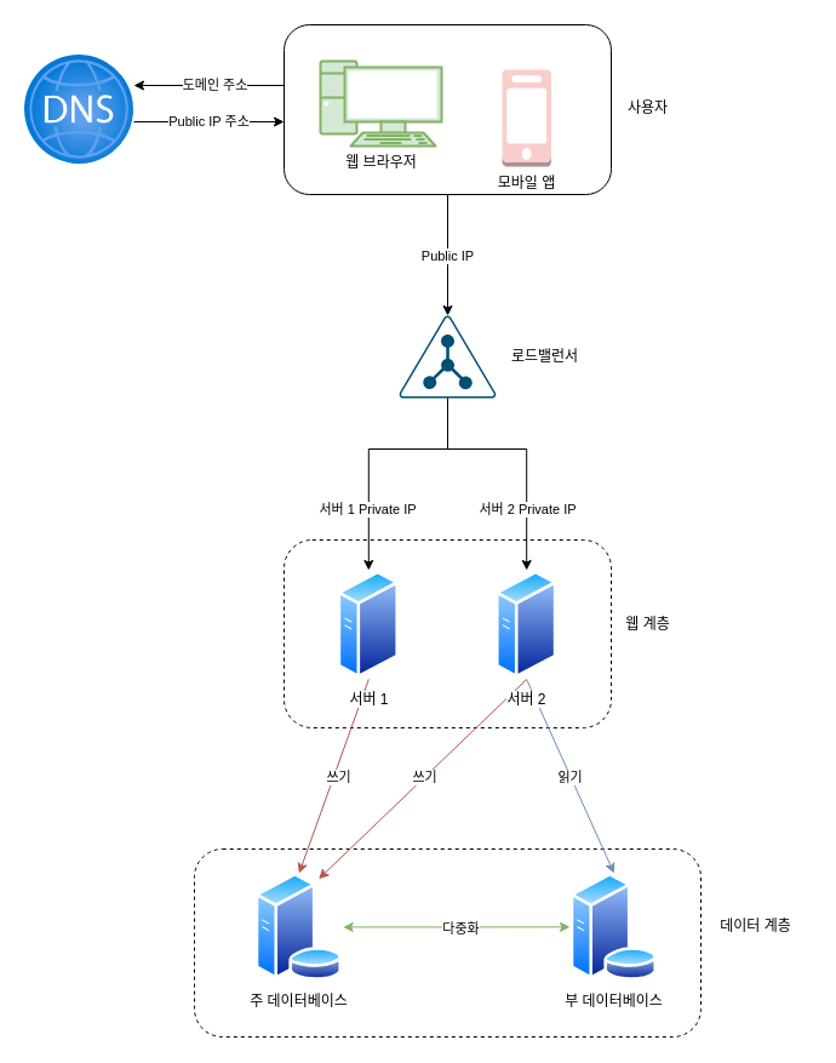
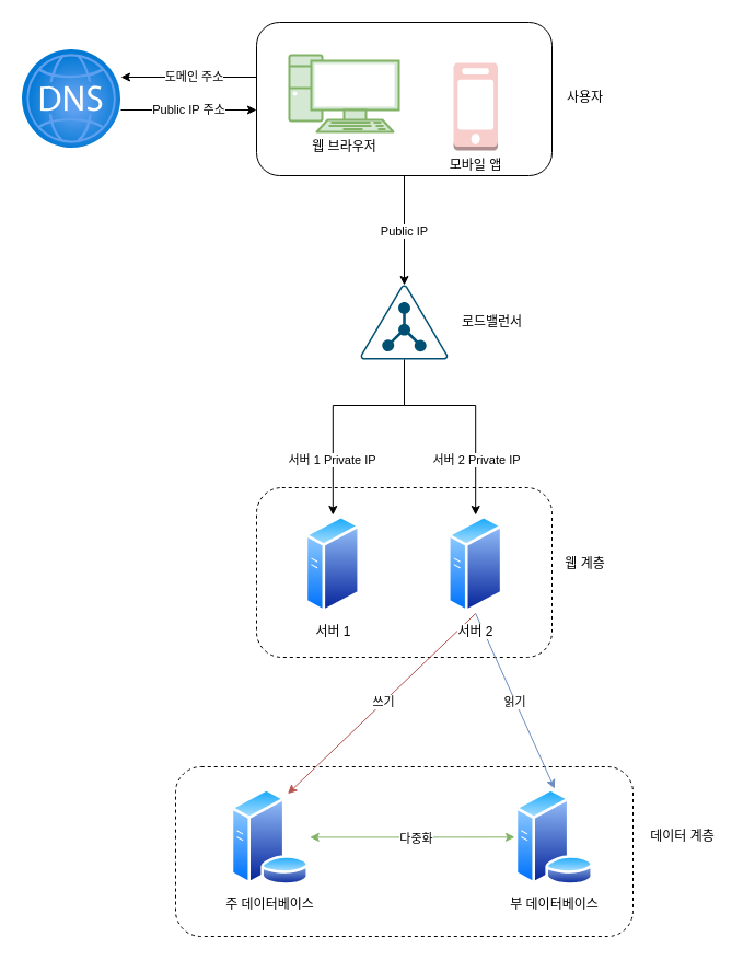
- <mxCell id="23" value="" style="endArrow=none;html=1;rounded=0;exitX=0.5;exitY=0;exitDx=0;exitDy=0;startArrow=classic;startFill=1;entryX=0.5;entryY=1;entryDx=0;entryDy=0;fillColor=#f8cecc;strokeColor=#b85450;" edge="1" parent="1" source="21" target="25"><mxGeometry width="50" height="50" relative="1" as="geometry"><mxPoint x="240" y="670" as="sourcePoint" /><mxPoint x="290" y="620" as="targetPoint" /></mxGeometry></mxCell>
- <mxCell id="24" value="쓰기" style="edgeLabel;html=1;align=center;verticalAlign=middle;resizable=0;points=[];" vertex="1" connectable="0" parent="23"><mxGeometry x="0.05" y="-3" relative="1" as="geometry"><mxPoint x="-1" y="3" as="offset" /></mxGeometry></mxCell>
